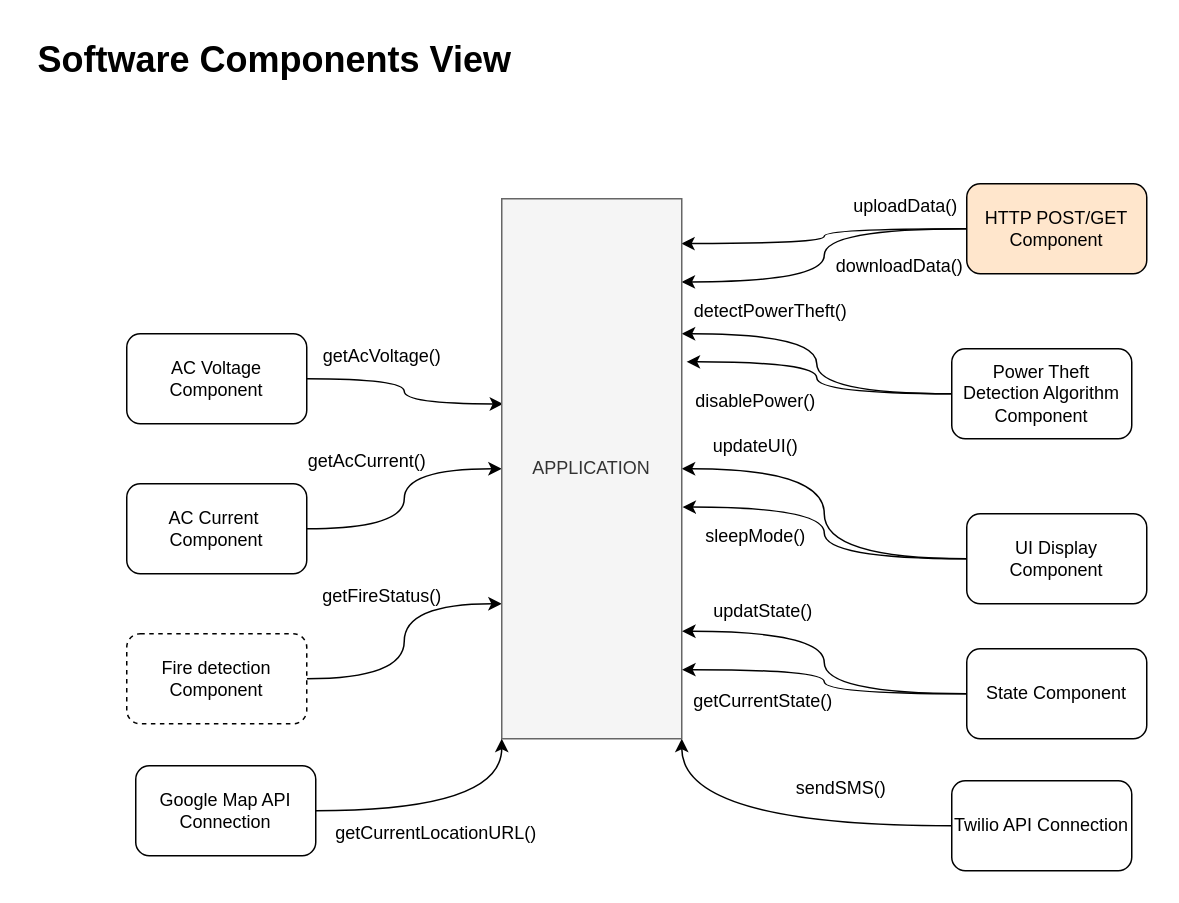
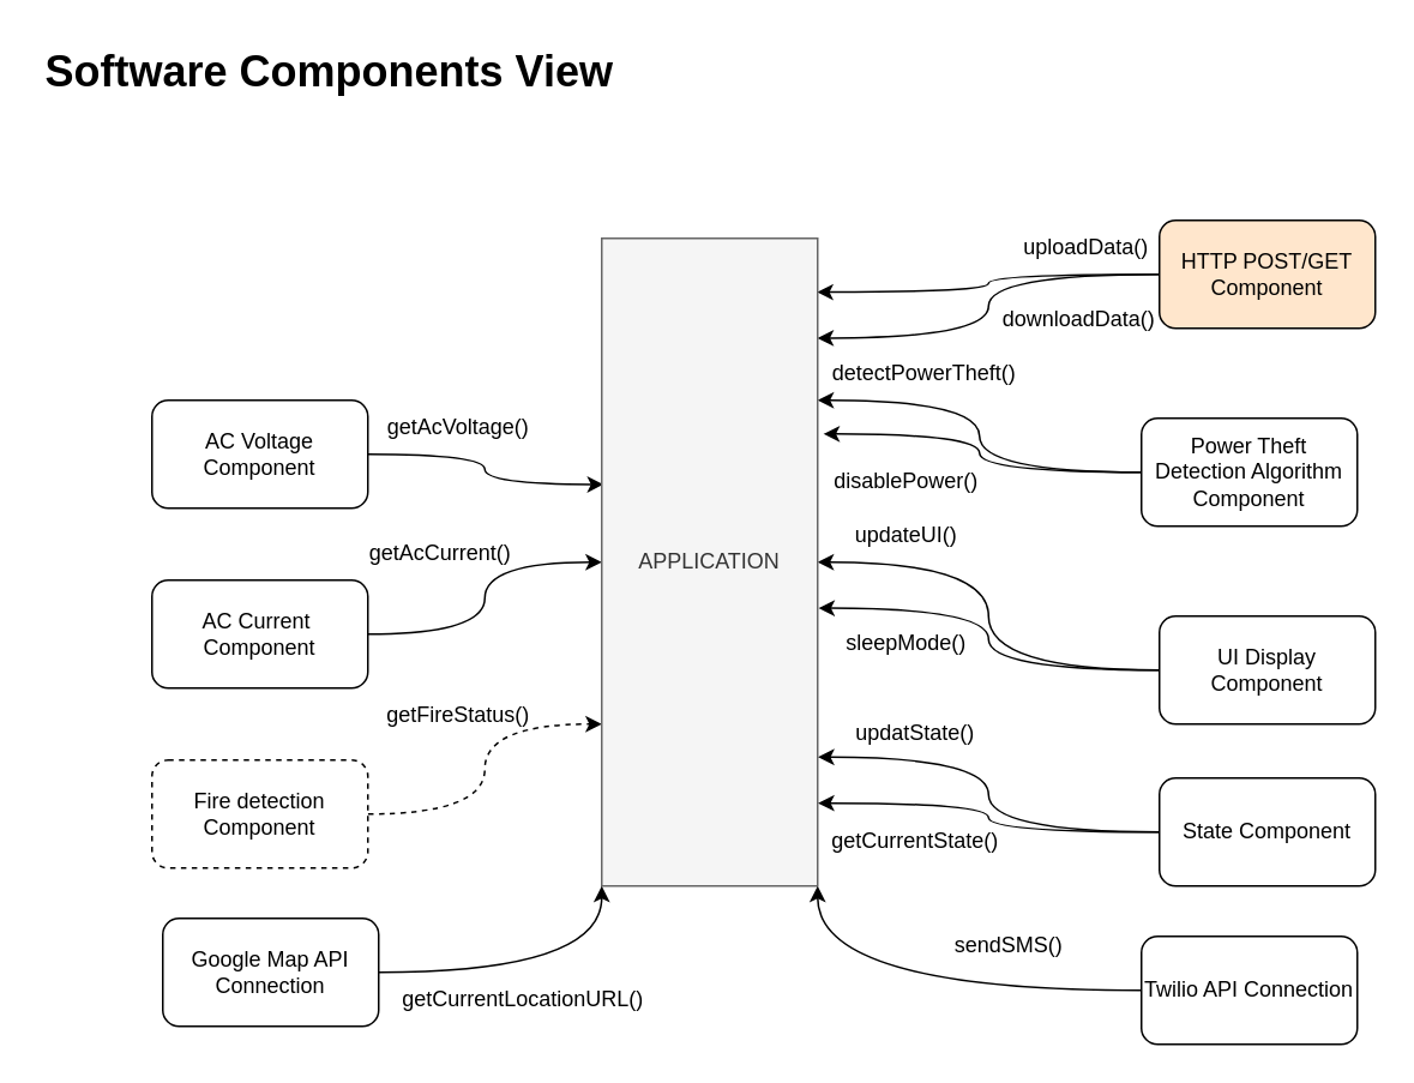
- <mxCell id="15" style="edgeStyle=orthogonalEdgeStyle;curved=1;orthogonalLoop=1;jettySize=auto;html=1;exitX=1;exitY=0.5;exitDx=0;exitDy=0;entryX=0;entryY=0.75;entryDx=0;entryDy=0;" parent="1" source="16" target="17" edge="1"><mxGeometry relative="1" as="geometry" /></mxCell>
+ <mxCell id="15" style="edgeStyle=orthogonalEdgeStyle;curved=1;orthogonalLoop=1;jettySize=auto;html=1;exitX=1;exitY=0.5;exitDx=0;exitDy=0;entryX=0;entryY=0.75;entryDx=0;entryDy=0;dashed=1;" parent="1" source="16" target="17" edge="1"><mxGeometry relative="1" as="geometry" /></mxCell>
